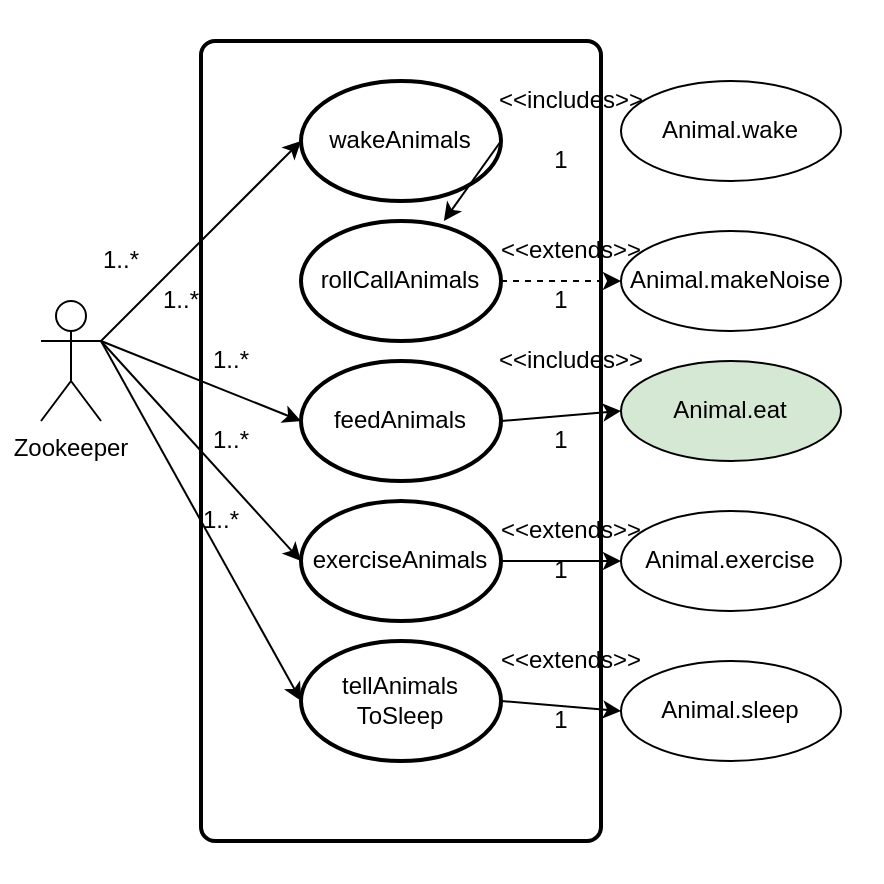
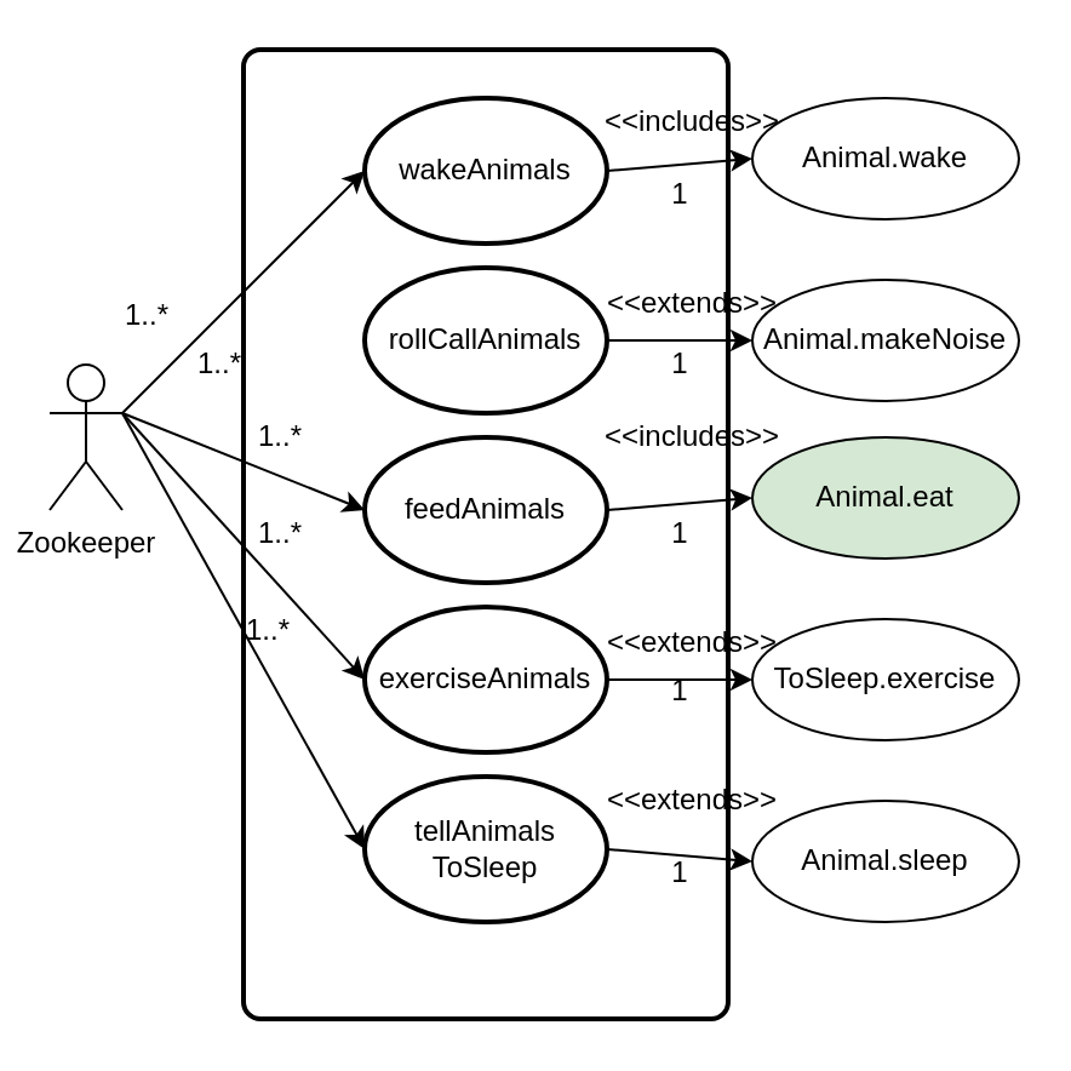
- <mxCell id="22" value="" style="endArrow=classic;html=1;exitX=1;exitY=0.5;exitDx=0;exitDy=0;exitPerimeter=0;" edge="1" parent="1" source="4" target="5"><mxGeometry width="50" height="50" relative="1" as="geometry"><mxPoint x="190" y="200" as="sourcePoint" /><mxPoint x="240" y="150" as="targetPoint" /></mxGeometry></mxCell>
+ <mxCell id="22" value="" style="endArrow=classic;html=1;entryX=0;entryY=0.5;entryDx=0;entryDy=0;exitX=1;exitY=0.5;exitDx=0;exitDy=0;exitPerimeter=0;" edge="1" parent="1" source="4" target="13"><mxGeometry width="50" height="50" relative="1" as="geometry"><mxPoint x="190" y="200" as="sourcePoint" /><mxPoint x="240" y="150" as="targetPoint" /></mxGeometry></mxCell>
- <mxCell id="23" value="" style="endArrow=classic;html=1;entryX=0;entryY=0.5;entryDx=0;entryDy=0;exitX=1;exitY=0.5;exitDx=0;exitDy=0;exitPerimeter=0;dashed=1;" edge="1" parent="1" source="5" target="14"><mxGeometry width="50" height="50" relative="1" as="geometry"><mxPoint x="190" y="200" as="sourcePoint" /><mxPoint x="240" y="150" as="targetPoint" /></mxGeometry></mxCell>
+ <mxCell id="23" value="" style="endArrow=classic;html=1;entryX=0;entryY=0.5;entryDx=0;entryDy=0;exitX=1;exitY=0.5;exitDx=0;exitDy=0;exitPerimeter=0;" edge="1" parent="1" source="5" target="14"><mxGeometry width="50" height="50" relative="1" as="geometry"><mxPoint x="190" y="200" as="sourcePoint" /><mxPoint x="240" y="150" as="targetPoint" /></mxGeometry></mxCell>
- <mxCell id="16" value="Animal.exercise" style="ellipse;whiteSpace=wrap;html=1;" vertex="1" parent="1"><mxGeometry x="310" y="255" width="110" height="50" as="geometry" /></mxCell>
+ <mxCell id="16" value="ToSleep.exercise" style="ellipse;whiteSpace=wrap;html=1;" vertex="1" parent="1"><mxGeometry x="310" y="255" width="110" height="50" as="geometry" /></mxCell>
